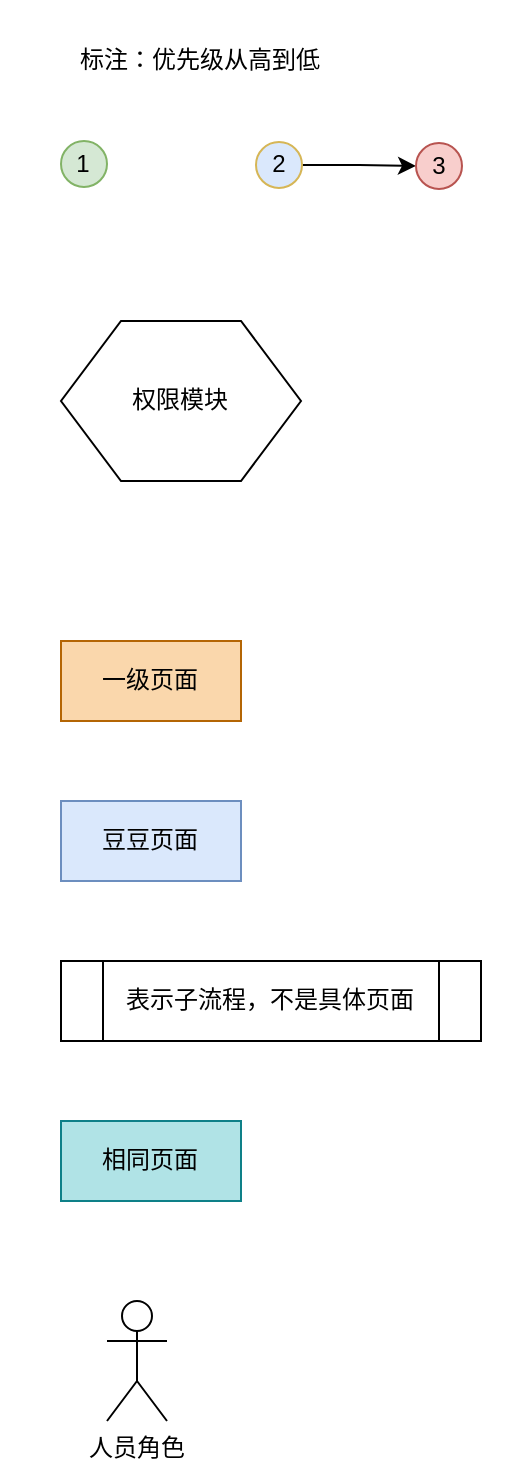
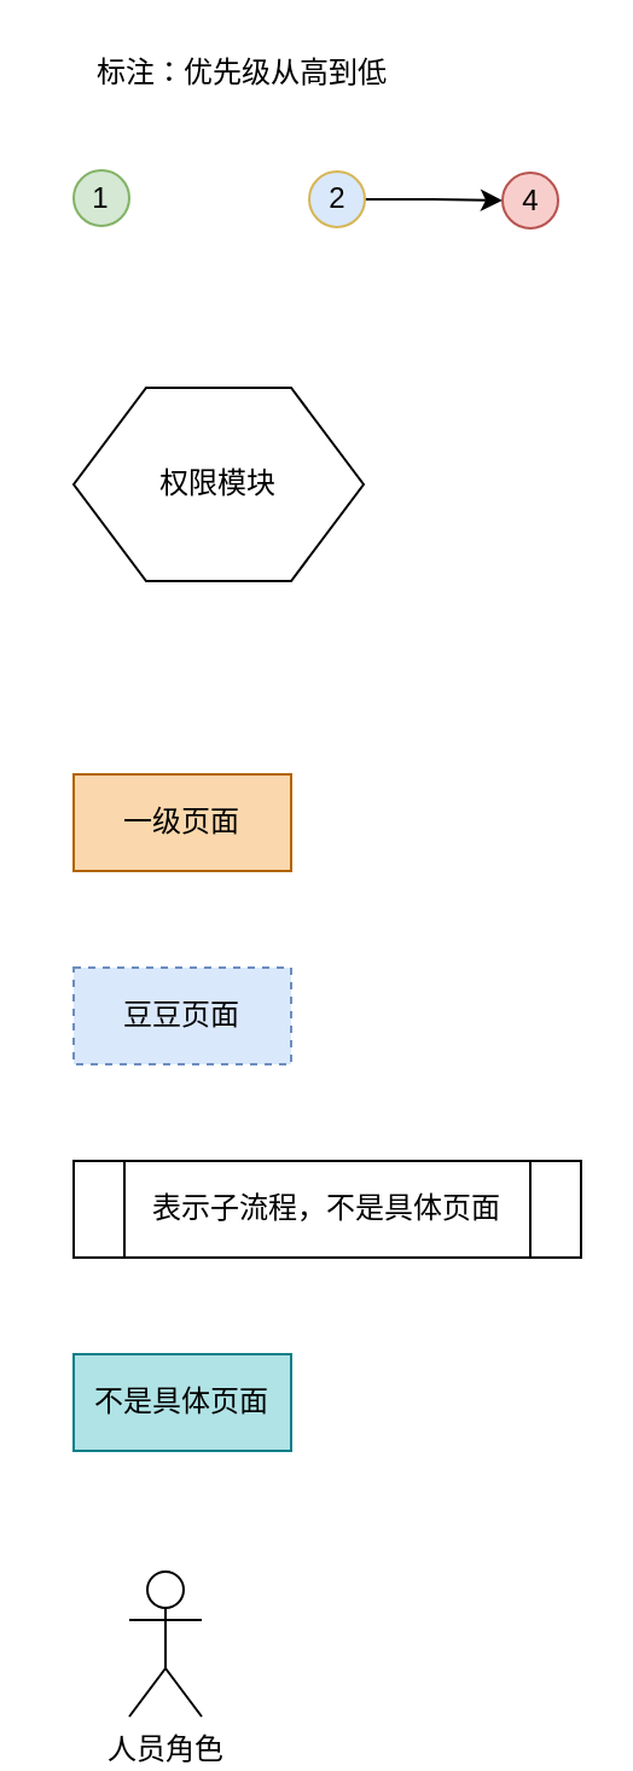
- <mxCell id="6" value="3" style="ellipse;whiteSpace=wrap;html=1;aspect=fixed;fillColor=#f8cecc;strokeColor=#b85450;" parent="1" vertex="1"><mxGeometry x="207.5" y="71" width="23" height="23" as="geometry" /></mxCell>
+ <mxCell id="6" value="4" style="ellipse;whiteSpace=wrap;html=1;aspect=fixed;fillColor=#f8cecc;strokeColor=#b85450;" parent="1" vertex="1"><mxGeometry x="207.5" y="71" width="23" height="23" as="geometry" /></mxCell>
- <mxCell id="9" value="豆豆页面" style="rounded=0;whiteSpace=wrap;html=1;fillColor=#dae8fc;strokeColor=#6c8ebf;" parent="1" vertex="1"><mxGeometry x="30" y="400" width="90" height="40" as="geometry" /></mxCell>
+ <mxCell id="9" value="豆豆页面" style="rounded=0;whiteSpace=wrap;html=1;fillColor=#dae8fc;strokeColor=#6c8ebf;dashed=1;" parent="1" vertex="1"><mxGeometry x="30" y="400" width="90" height="40" as="geometry" /></mxCell>
- <mxCell id="11" value="相同页面" style="whiteSpace=wrap;html=1;glass=0;fillColor=#b0e3e6;strokeColor=#0e8088;" parent="1" vertex="1"><mxGeometry x="30" y="560" width="90" height="40" as="geometry" /></mxCell>
+ <mxCell id="11" value="不是具体页面" style="whiteSpace=wrap;html=1;glass=0;fillColor=#b0e3e6;strokeColor=#0e8088;" parent="1" vertex="1"><mxGeometry x="30" y="560" width="90" height="40" as="geometry" /></mxCell>
